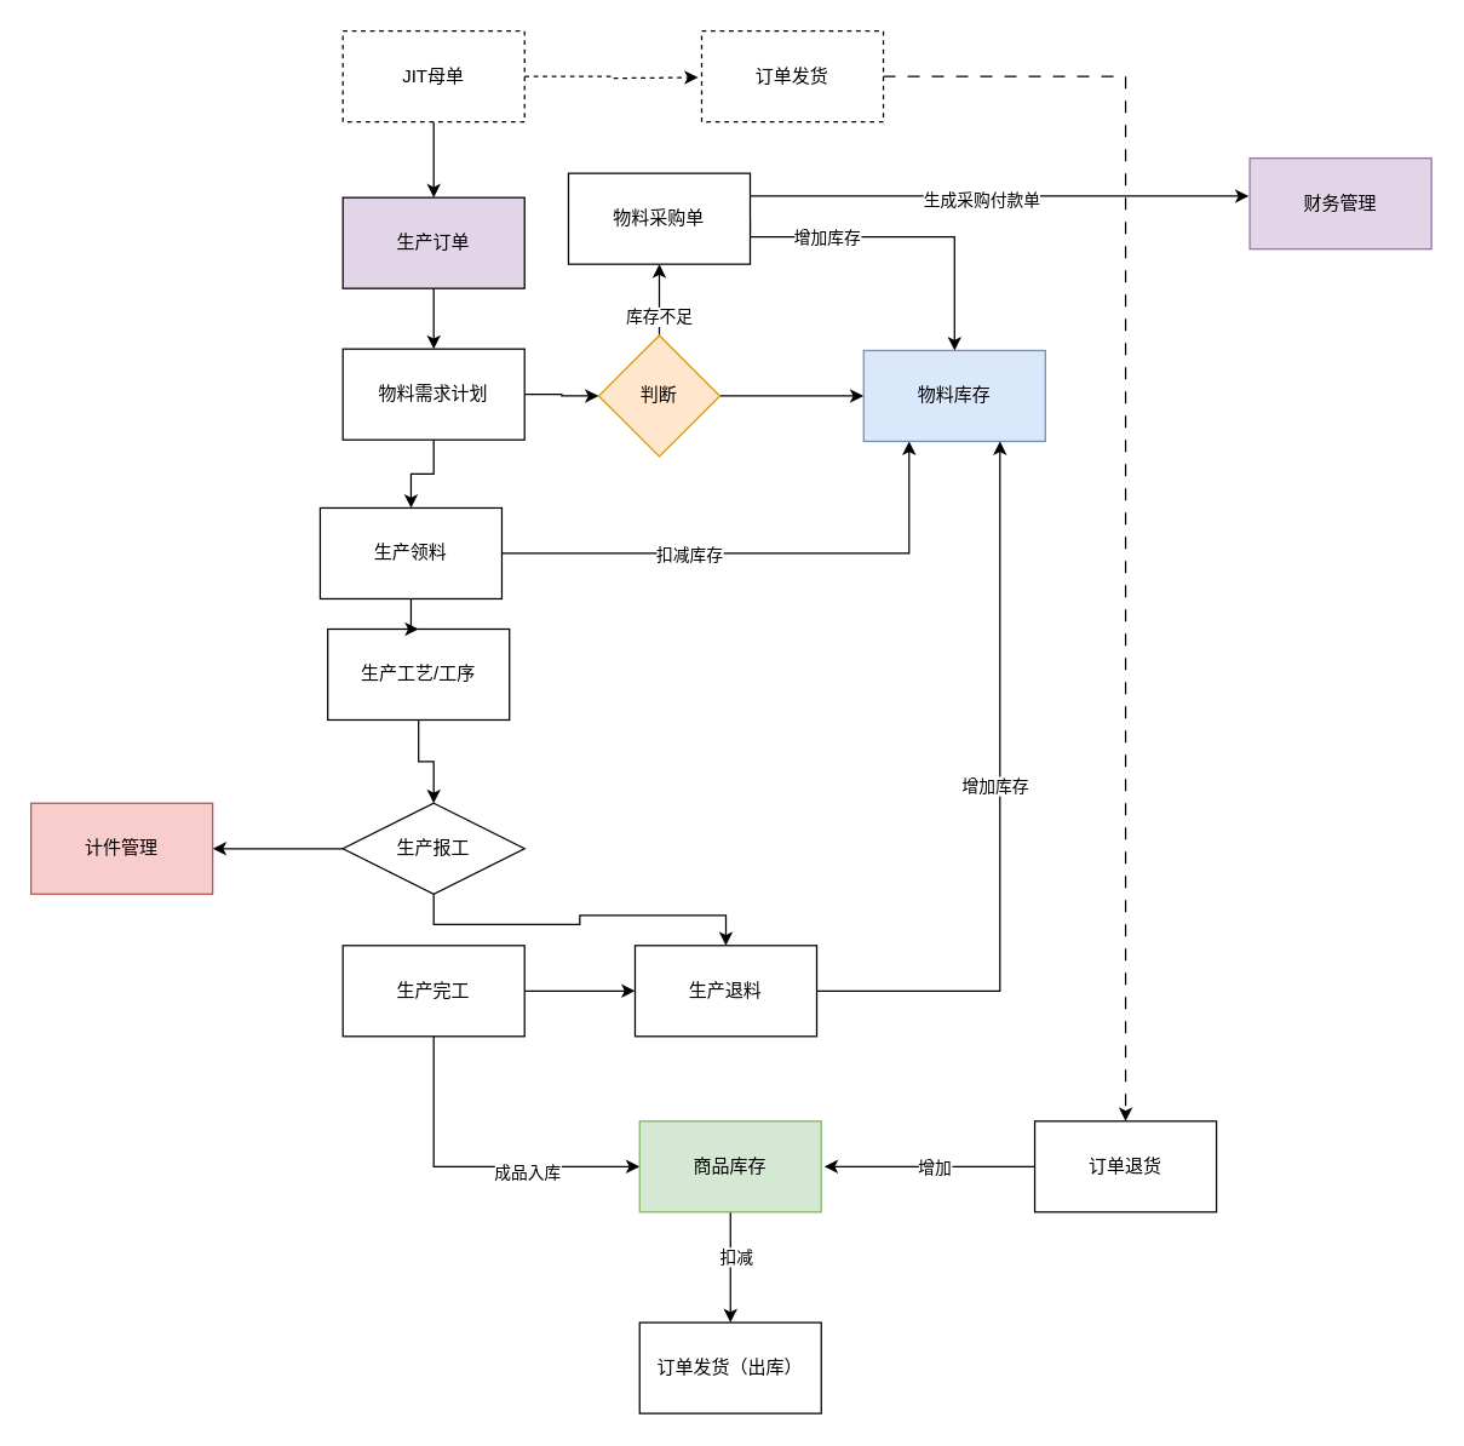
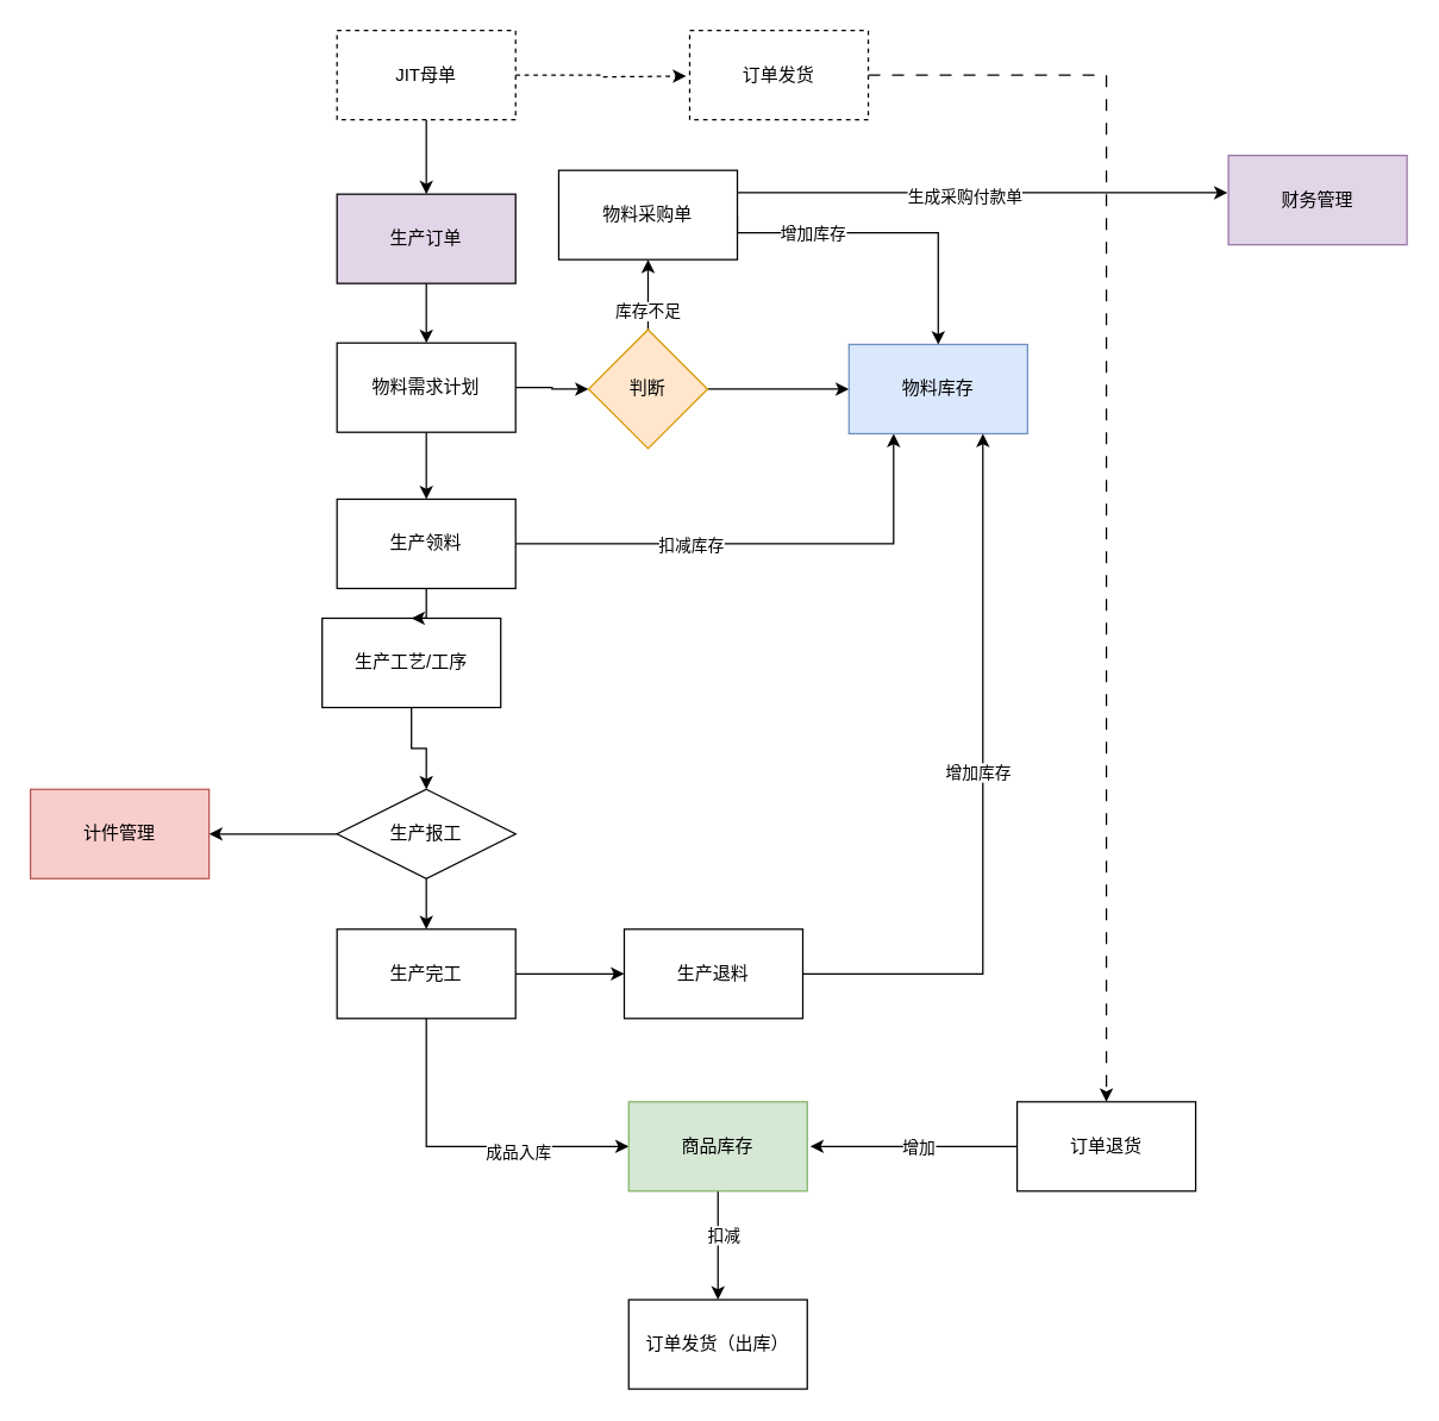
- <mxCell id="20" value="生产领料" style="rounded=0;whiteSpace=wrap;html=1;" parent="1" vertex="1"><mxGeometry x="211" y="335" width="120" height="60" as="geometry" /></mxCell>
+ <mxCell id="20" value="生产领料" style="rounded=0;whiteSpace=wrap;html=1;" parent="1" vertex="1"><mxGeometry x="226" y="335" width="120" height="60" as="geometry" /></mxCell>
- <mxCell id="9" style="edgeStyle=orthogonalEdgeStyle;rounded=0;orthogonalLoop=1;jettySize=auto;html=1;exitX=0.5;exitY=1;exitDx=0;exitDy=0;" parent="1" source="11" target="28" edge="1"><mxGeometry relative="1" as="geometry" /></mxCell>
+ <mxCell id="9" style="edgeStyle=orthogonalEdgeStyle;rounded=0;orthogonalLoop=1;jettySize=auto;html=1;exitX=0.5;exitY=1;exitDx=0;exitDy=0;entryX=0.5;entryY=0;entryDx=0;entryDy=0;" parent="1" source="11" target="15" edge="1"><mxGeometry relative="1" as="geometry" /></mxCell>
